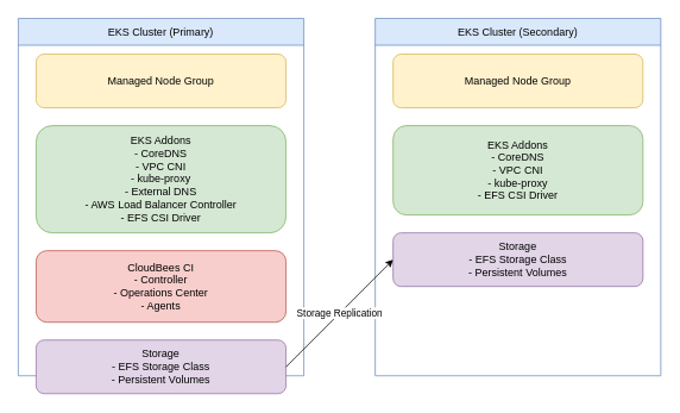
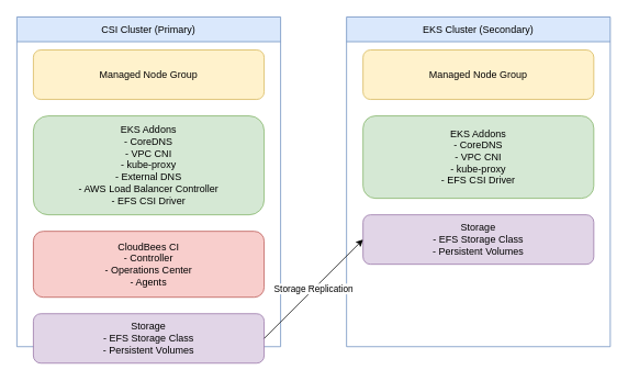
- <mxCell id="2" value="EKS Cluster (Primary)" style="swimlane;fontStyle=0;childLayout=stackLayout;horizontal=1;startSize=30;horizontalStack=0;resizeParent=1;resizeParentMax=0;resizeLast=0;collapsible=1;marginBottom=0;fillColor=#dae8fc;strokeColor=#6c8ebf;" vertex="1" parent="1"><mxGeometry x="20" y="20" width="320" height="400" as="geometry" /></mxCell>
+ <mxCell id="2" value="CSI Cluster (Primary)" style="swimlane;fontStyle=0;childLayout=stackLayout;horizontal=1;startSize=30;horizontalStack=0;resizeParent=1;resizeParentMax=0;resizeLast=0;collapsible=1;marginBottom=0;fillColor=#dae8fc;strokeColor=#6c8ebf;" vertex="1" parent="1"><mxGeometry x="20" y="20" width="320" height="400" as="geometry" /></mxCell>
